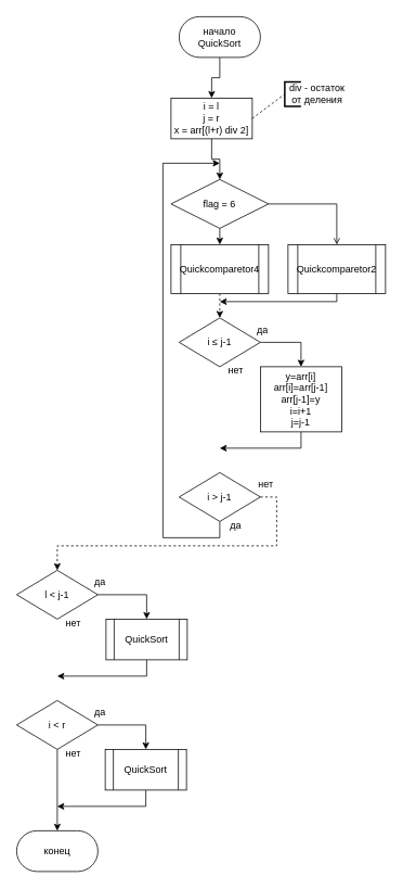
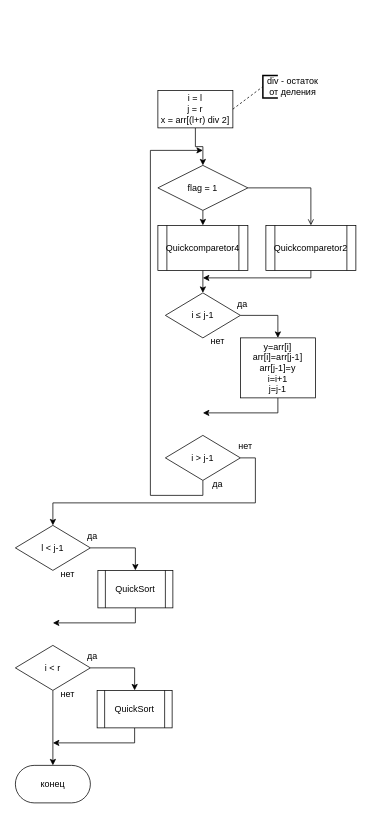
- <mxCell id="3" value="начало&lt;br&gt;QuickSort" style="rounded=1;whiteSpace=wrap;html=1;arcSize=50;" parent="1" vertex="1"><mxGeometry x="220" y="20" width="100" height="50" as="geometry" /></mxCell>
- <mxCell id="2" style="edgeStyle=orthogonalEdgeStyle;rounded=0;orthogonalLoop=1;jettySize=auto;html=1;exitX=0.5;exitY=1;exitDx=0;exitDy=0;entryX=0.5;entryY=0;entryDx=0;entryDy=0;" parent="1" source="3" target="5" edge="1"><mxGeometry relative="1" as="geometry" /></mxCell>
- <mxCell id="36" value="flag = 6" style="rhombus;whiteSpace=wrap;html=1;" vertex="1" parent="1"><mxGeometry x="210" y="220" width="120" height="60" as="geometry" /></mxCell>
+ <mxCell id="36" value="flag = 1" style="rhombus;whiteSpace=wrap;html=1;" vertex="1" parent="1"><mxGeometry x="210" y="220" width="120" height="60" as="geometry" /></mxCell>
- <mxCell id="37" style="edgeStyle=orthogonalEdgeStyle;rounded=0;orthogonalLoop=1;jettySize=auto;html=1;exitX=0.5;exitY=1;exitDx=0;exitDy=0;entryX=0.5;entryY=0;entryDx=0;entryDy=0;dashed=1;" edge="1" parent="1" source="38" target="10"><mxGeometry relative="1" as="geometry" /></mxCell>
+ <mxCell id="37" style="edgeStyle=orthogonalEdgeStyle;rounded=0;orthogonalLoop=1;jettySize=auto;html=1;exitX=0.5;exitY=1;exitDx=0;exitDy=0;entryX=0.5;entryY=0;entryDx=0;entryDy=0;" edge="1" parent="1" source="38" target="10"><mxGeometry relative="1" as="geometry" /></mxCell>
- <mxCell id="16" style="edgeStyle=orthogonalEdgeStyle;rounded=0;orthogonalLoop=1;jettySize=auto;html=1;exitX=1;exitY=0.5;exitDx=0;exitDy=0;entryX=0.5;entryY=0;entryDx=0;entryDy=0;dashed=1;" parent="1" source="17" target="21" edge="1"><mxGeometry relative="1" as="geometry" /></mxCell>
+ <mxCell id="16" style="edgeStyle=orthogonalEdgeStyle;rounded=0;orthogonalLoop=1;jettySize=auto;html=1;exitX=1;exitY=0.5;exitDx=0;exitDy=0;entryX=0.5;entryY=0;entryDx=0;entryDy=0;" parent="1" source="17" target="21" edge="1"><mxGeometry relative="1" as="geometry" /></mxCell>
